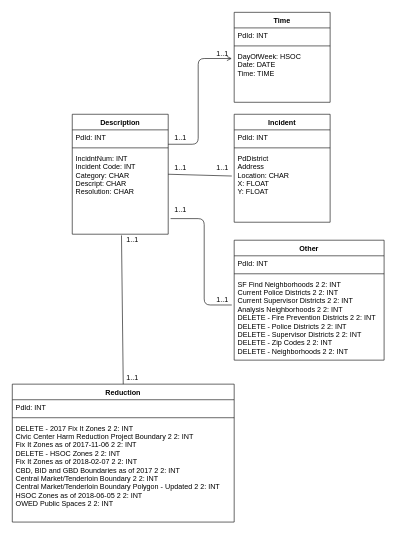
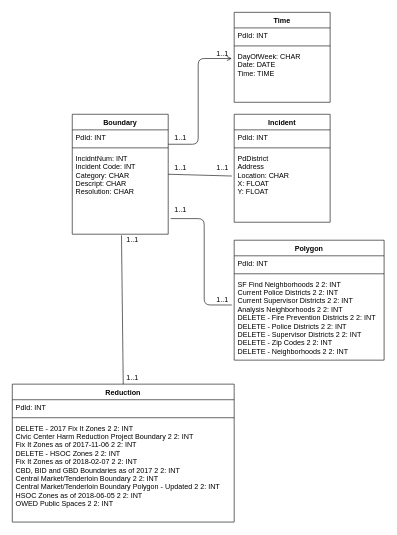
- <mxCell id="5" value="DayOfWeek: HSOC&#10;Date: DATE&#10;Time: TIME&#10;" style="text;strokeColor=none;fillColor=none;align=left;verticalAlign=top;spacingLeft=4;spacingRight=4;overflow=hidden;rotatable=0;points=[[0,0.5],[1,0.5]];portConstraint=eastwest;" vertex="1" parent="2"><mxGeometry y="60" width="160" height="90" as="geometry" /></mxCell>
+ <mxCell id="5" value="DayOfWeek: CHAR&#10;Date: DATE&#10;Time: TIME&#10;" style="text;strokeColor=none;fillColor=none;align=left;verticalAlign=top;spacingLeft=4;spacingRight=4;overflow=hidden;rotatable=0;points=[[0,0.5],[1,0.5]];portConstraint=eastwest;" vertex="1" parent="2"><mxGeometry y="60" width="160" height="90" as="geometry" /></mxCell>
- <mxCell id="10" value="Description" style="swimlane;fontStyle=1;align=center;verticalAlign=top;childLayout=stackLayout;horizontal=1;startSize=26;horizontalStack=0;resizeParent=1;resizeParentMax=0;resizeLast=0;collapsible=1;marginBottom=0;" vertex="1" parent="1"><mxGeometry x="120" y="190" width="160" height="200" as="geometry" /></mxCell>
+ <mxCell id="10" value="Boundary" style="swimlane;fontStyle=1;align=center;verticalAlign=top;childLayout=stackLayout;horizontal=1;startSize=26;horizontalStack=0;resizeParent=1;resizeParentMax=0;resizeLast=0;collapsible=1;marginBottom=0;" vertex="1" parent="1"><mxGeometry x="120" y="190" width="160" height="200" as="geometry" /></mxCell>
- <mxCell id="18" value="Other" style="swimlane;fontStyle=1;align=center;verticalAlign=top;childLayout=stackLayout;horizontal=1;startSize=26;horizontalStack=0;resizeParent=1;resizeParentMax=0;resizeLast=0;collapsible=1;marginBottom=0;" vertex="1" parent="1"><mxGeometry x="390" y="400" width="250" height="200" as="geometry" /></mxCell>
+ <mxCell id="18" value="Polygon" style="swimlane;fontStyle=1;align=center;verticalAlign=top;childLayout=stackLayout;horizontal=1;startSize=26;horizontalStack=0;resizeParent=1;resizeParentMax=0;resizeLast=0;collapsible=1;marginBottom=0;" vertex="1" parent="1"><mxGeometry x="390" y="400" width="250" height="200" as="geometry" /></mxCell>
